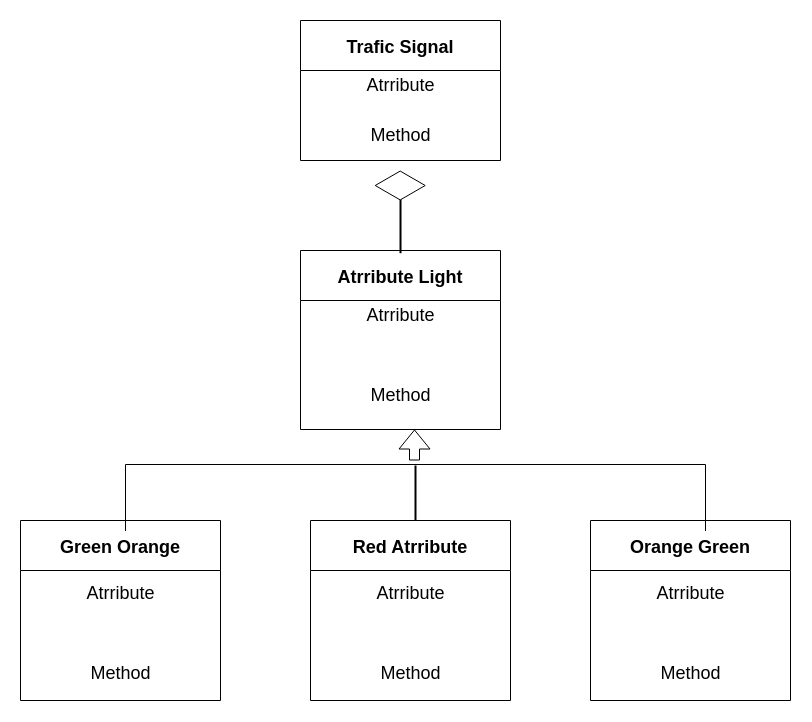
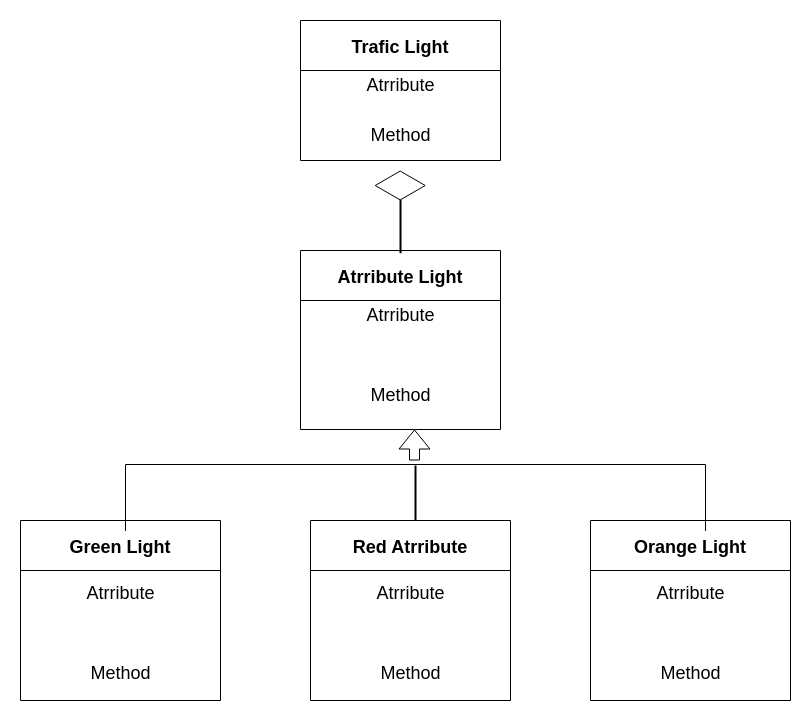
- <mxCell id="2" value="Trafic Signal" style="swimlane;fontSize=18;startSize=50;verticalAlign=middle;" vertex="1" parent="1"><mxGeometry x="300" y="20" width="200" height="140" as="geometry" /></mxCell>
+ <mxCell id="2" value="Trafic Light" style="swimlane;fontSize=18;startSize=50;verticalAlign=middle;" vertex="1" parent="1"><mxGeometry x="300" y="20" width="200" height="140" as="geometry" /></mxCell>
- <mxCell id="8" value="Green Orange" style="swimlane;fontSize=18;startSize=50;verticalAlign=middle;" vertex="1" parent="1"><mxGeometry x="20" y="520" width="200" height="180" as="geometry" /></mxCell>
+ <mxCell id="8" value="Green Light" style="swimlane;fontSize=18;startSize=50;verticalAlign=middle;" vertex="1" parent="1"><mxGeometry x="20" y="520" width="200" height="180" as="geometry" /></mxCell>
- <mxCell id="14" value="Orange Green" style="swimlane;fontSize=18;startSize=50;verticalAlign=middle;" vertex="1" parent="1"><mxGeometry x="590" y="520" width="200" height="180" as="geometry" /></mxCell>
+ <mxCell id="14" value="Orange Light" style="swimlane;fontSize=18;startSize=50;verticalAlign=middle;" vertex="1" parent="1"><mxGeometry x="590" y="520" width="200" height="180" as="geometry" /></mxCell>
